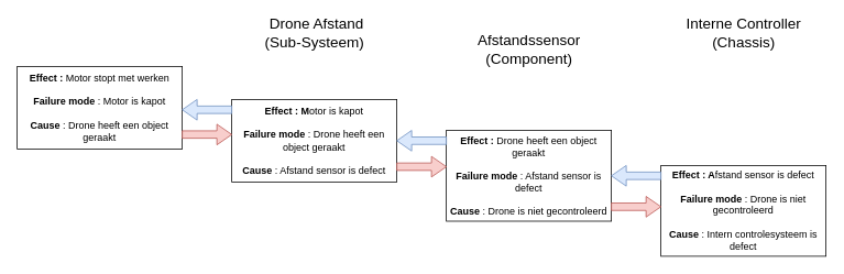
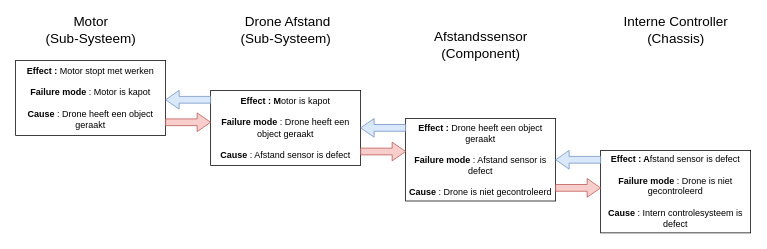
+ <mxCell id="12" value="&lt;font style=&quot;font-size: 18px&quot;&gt;Motor &lt;br&gt;(Sub-Systeem)&lt;/font&gt;" style="text;html=1;align=center;verticalAlign=middle;resizable=0;points=[];autosize=1;" parent="1" vertex="1"><mxGeometry x="50" y="20" width="140" height="40" as="geometry" /></mxCell>
